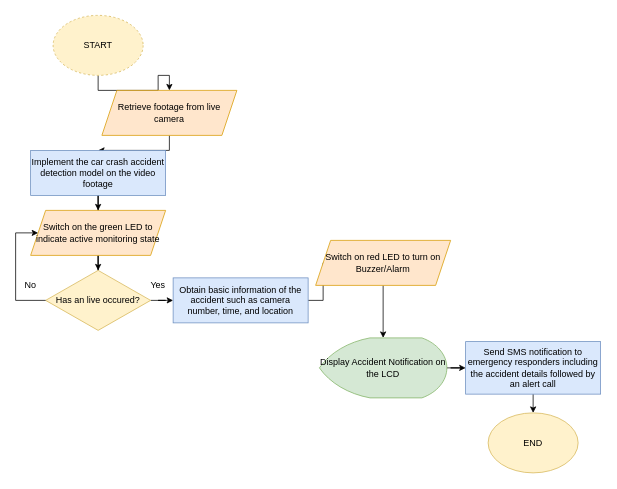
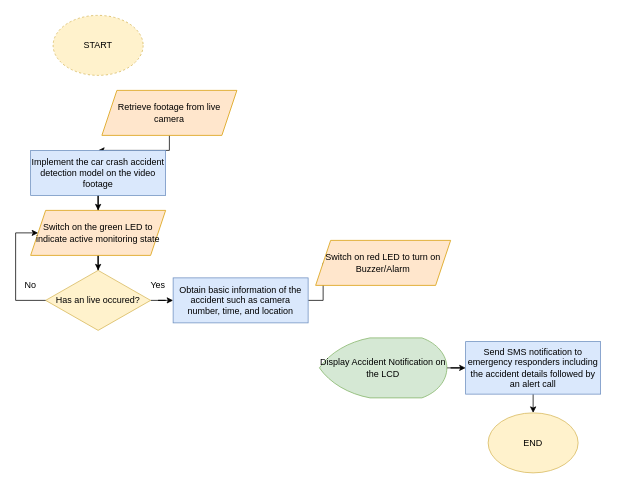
- <mxCell id="2" value="" style="edgeStyle=orthogonalEdgeStyle;rounded=0;orthogonalLoop=1;jettySize=auto;html=1;" parent="1" source="3" target="5" edge="1"><mxGeometry relative="1" as="geometry" /></mxCell>
- <mxCell id="14" value="" style="edgeStyle=orthogonalEdgeStyle;rounded=0;orthogonalLoop=1;jettySize=auto;html=1;" parent="1" source="15" target="17" edge="1"><mxGeometry relative="1" as="geometry" /></mxCell>
